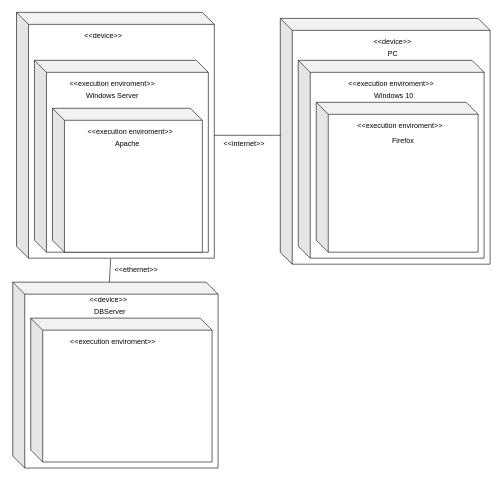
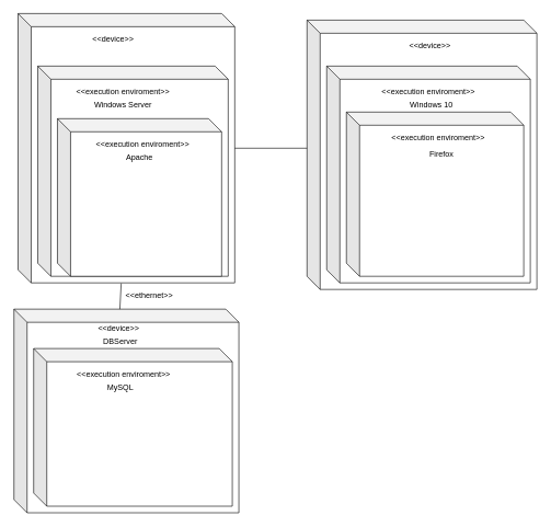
- <mxCell id="18" value="PC" style="text;html=1;strokeColor=none;fillColor=none;align=center;verticalAlign=middle;whiteSpace=wrap;rounded=0;" parent="1" vertex="1"><mxGeometry x="634.5" y="80" width="40" height="20" as="geometry" /></mxCell>
- <mxCell id="26" value="&amp;lt;&amp;lt;internet&amp;gt;&amp;gt;" style="text;html=1;strokeColor=none;fillColor=none;align=center;verticalAlign=middle;whiteSpace=wrap;rounded=0;" parent="1" vertex="1"><mxGeometry x="387" y="230" width="40" height="20" as="geometry" /></mxCell>
+ <mxCell id="16" value="MySQL" style="text;html=1;strokeColor=none;fillColor=none;align=center;verticalAlign=middle;whiteSpace=wrap;rounded=0;" parent="1" vertex="1"><mxGeometry x="163.25" y="580" width="40" height="20" as="geometry" /></mxCell>
